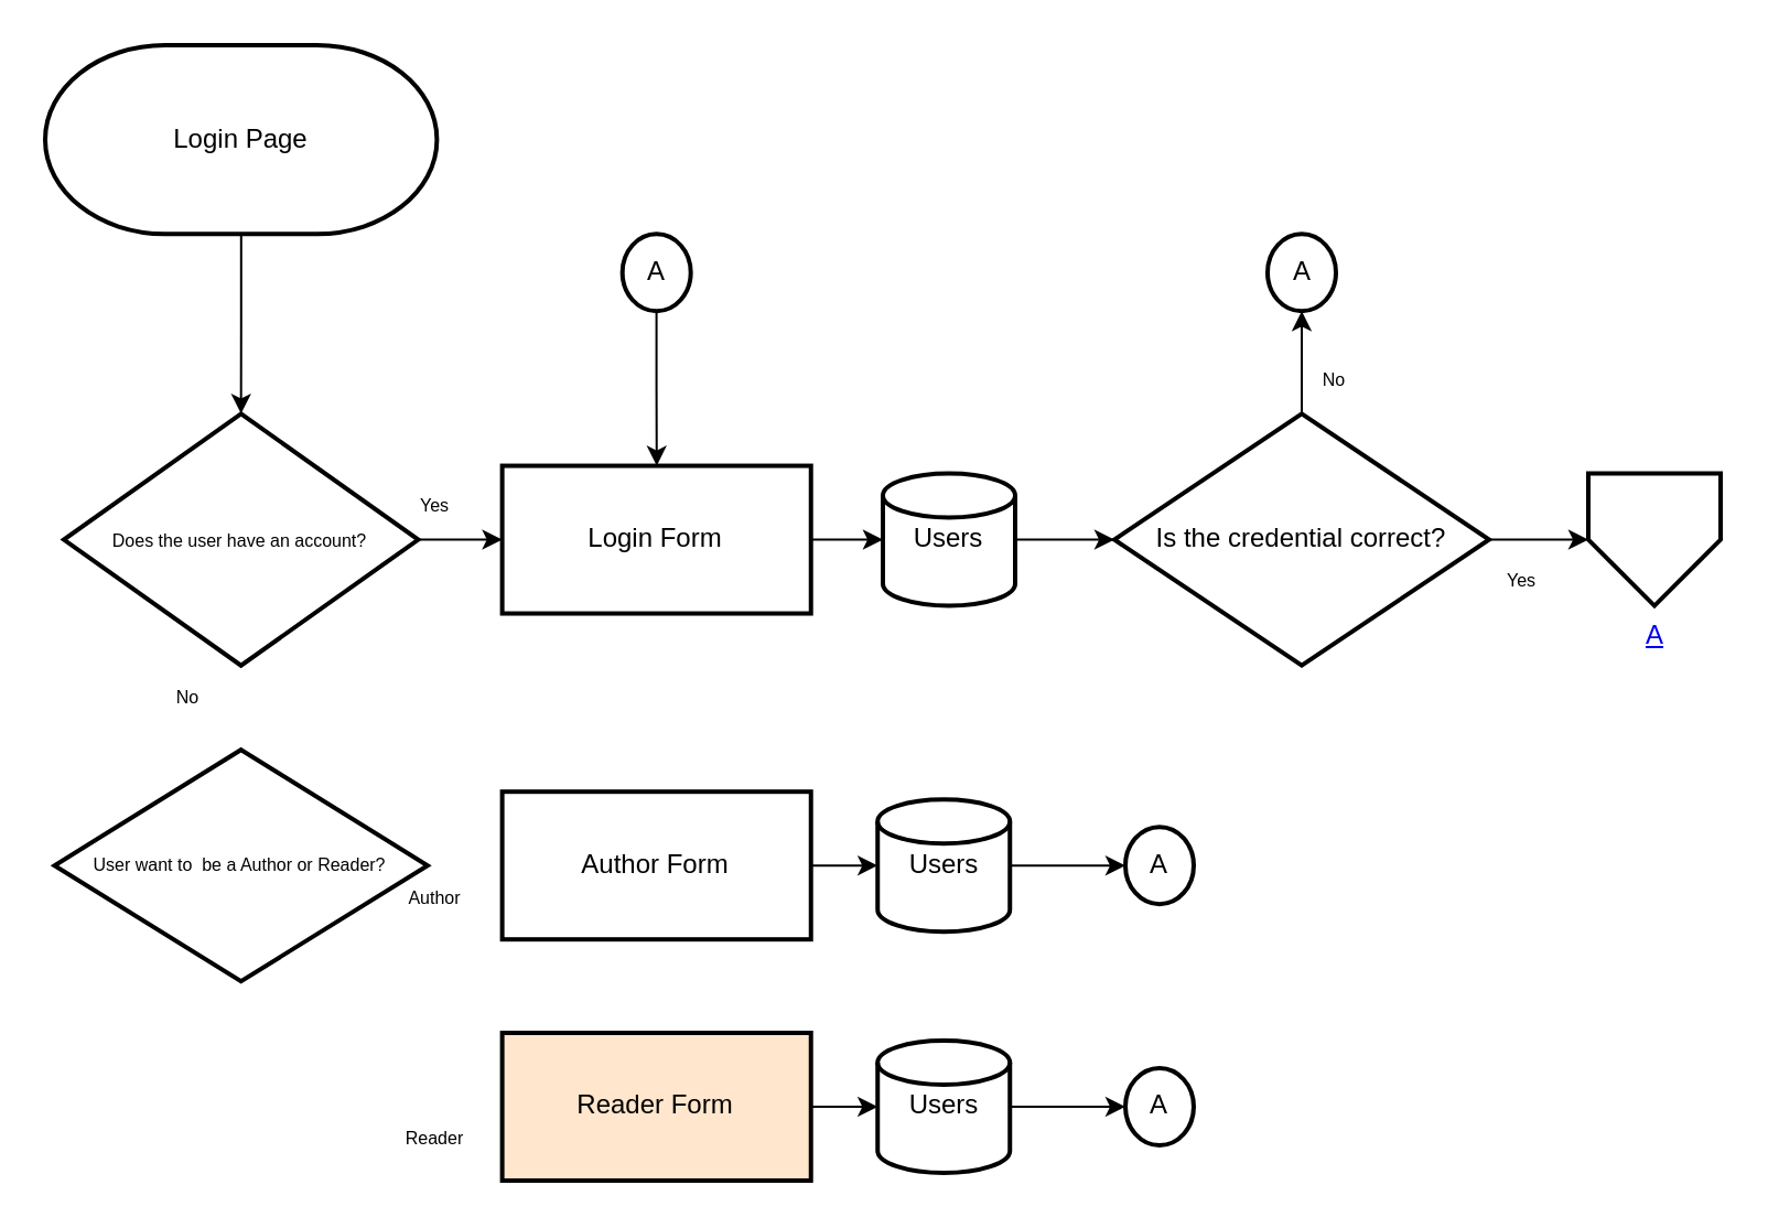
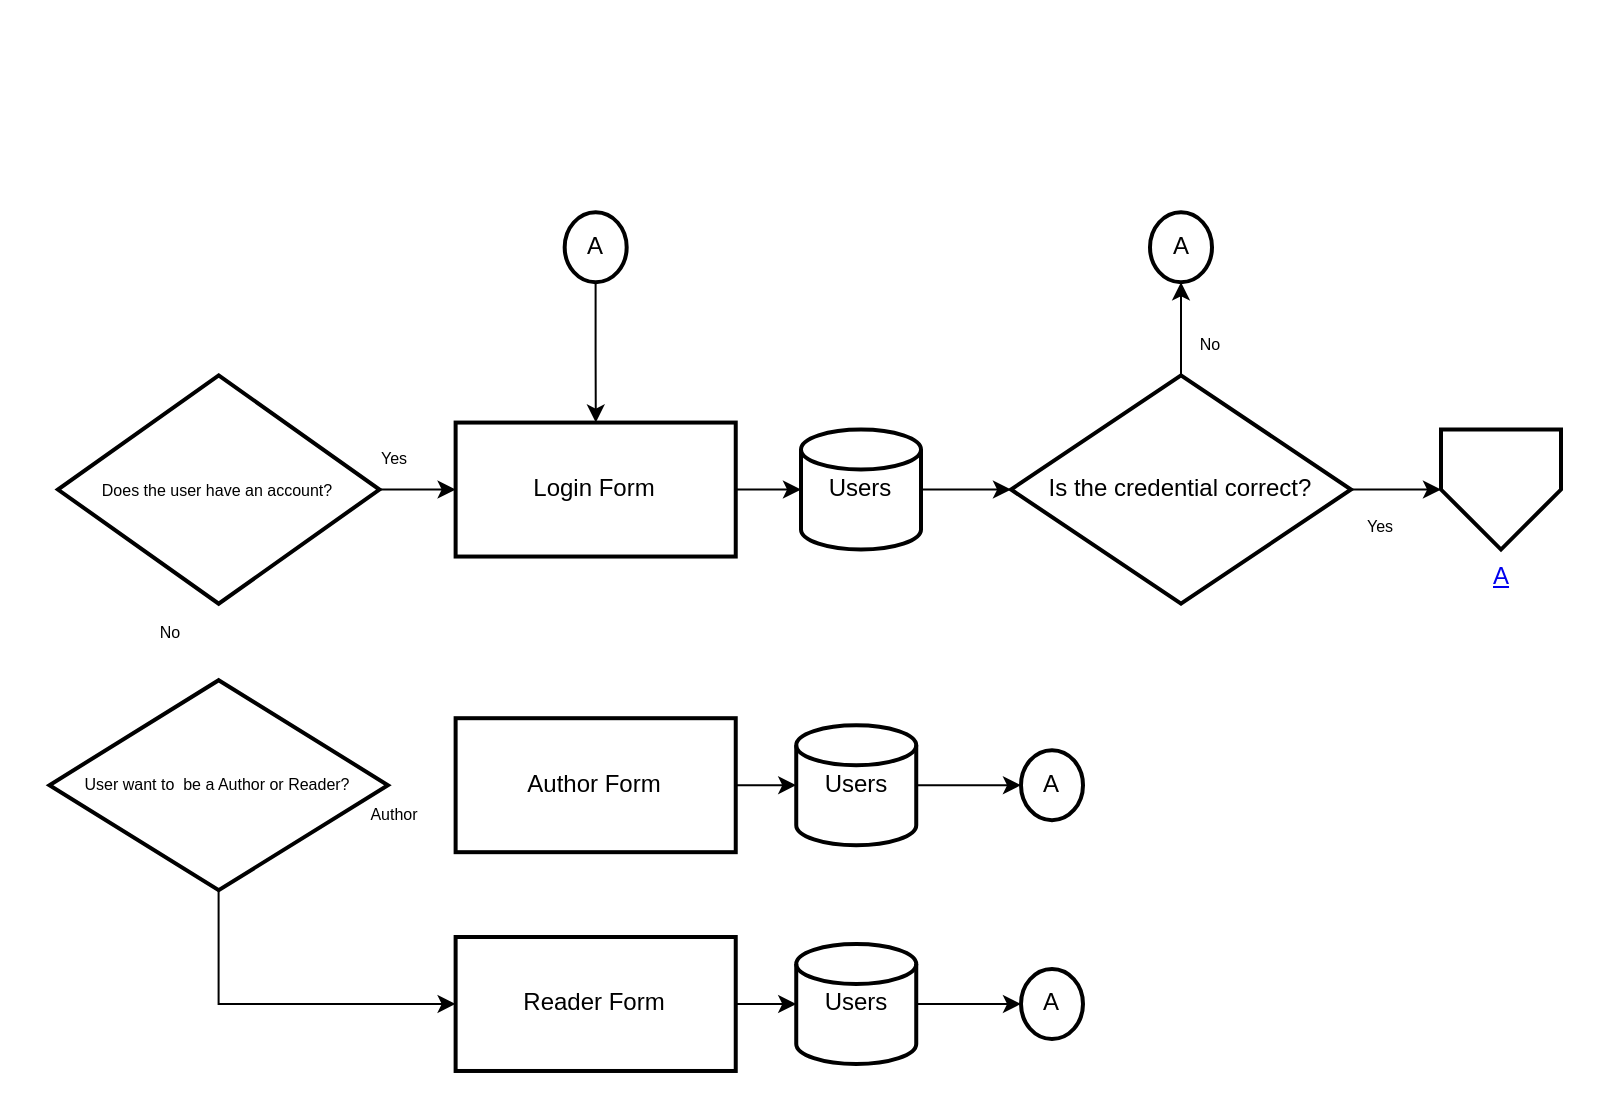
- <mxCell id="3" value="Login Page" style="strokeWidth=2;html=1;shape=mxgraph.flowchart.terminator;whiteSpace=wrap;rounded=0;labelBackgroundColor=none;" vertex="1" parent="1"><mxGeometry x="20" y="20" width="177.692" height="85.631" as="geometry" /></mxCell>
- <mxCell id="2" style="edgeStyle=orthogonalEdgeStyle;rounded=0;orthogonalLoop=1;jettySize=auto;html=1;entryX=0.5;entryY=0;entryDx=0;entryDy=0;entryPerimeter=0;labelBackgroundColor=none;fontColor=default;" edge="1" parent="1" source="3" target="5"><mxGeometry relative="1" as="geometry"><mxPoint x="108.846" y="248.35" as="targetPoint" /></mxGeometry></mxCell>
+ <mxCell id="11" style="edgeStyle=orthogonalEdgeStyle;rounded=0;orthogonalLoop=1;jettySize=auto;html=1;entryX=0;entryY=0.5;entryDx=0;entryDy=0;labelBackgroundColor=none;fontColor=default;" edge="1" parent="1" source="12" target="14"><mxGeometry relative="1" as="geometry"><Array as="points"><mxPoint x="109" y="501" /></Array></mxGeometry></mxCell>
- <mxCell id="14" value="Reader Form" style="rounded=0;whiteSpace=wrap;html=1;absoluteArcSize=1;arcSize=14;strokeWidth=2;labelBackgroundColor=none;fillColor=#ffe6cc;" vertex="1" parent="1"><mxGeometry x="227.31" y="467.998" width="140.061" height="66.99" as="geometry" /></mxCell>
+ <mxCell id="14" value="Reader Form" style="rounded=0;whiteSpace=wrap;html=1;absoluteArcSize=1;arcSize=14;strokeWidth=2;labelBackgroundColor=none;" vertex="1" parent="1"><mxGeometry x="227.31" y="467.998" width="140.061" height="66.99" as="geometry" /></mxCell>
- <mxCell id="27" value="Reader" style="text;html=1;align=center;verticalAlign=middle;whiteSpace=wrap;rounded=0;fontSize=8;" vertex="1" parent="1"><mxGeometry x="167.31" y="501.49" width="60" height="30" as="geometry" /></mxCell>
